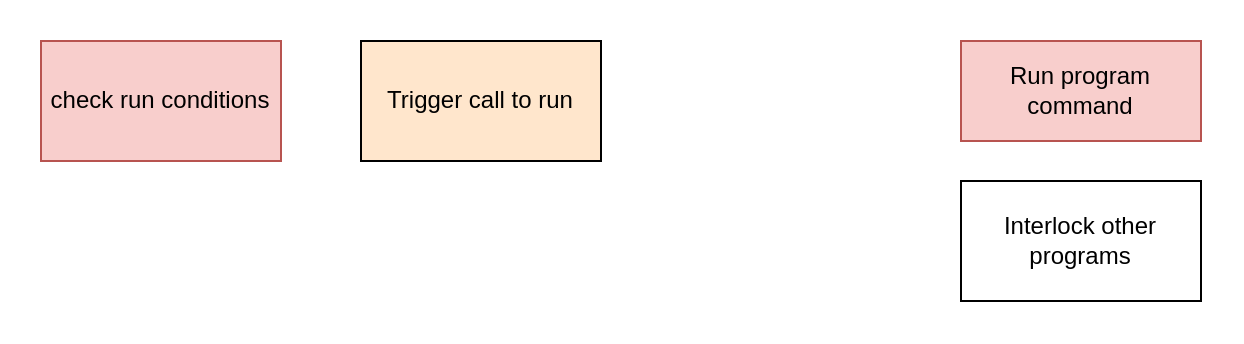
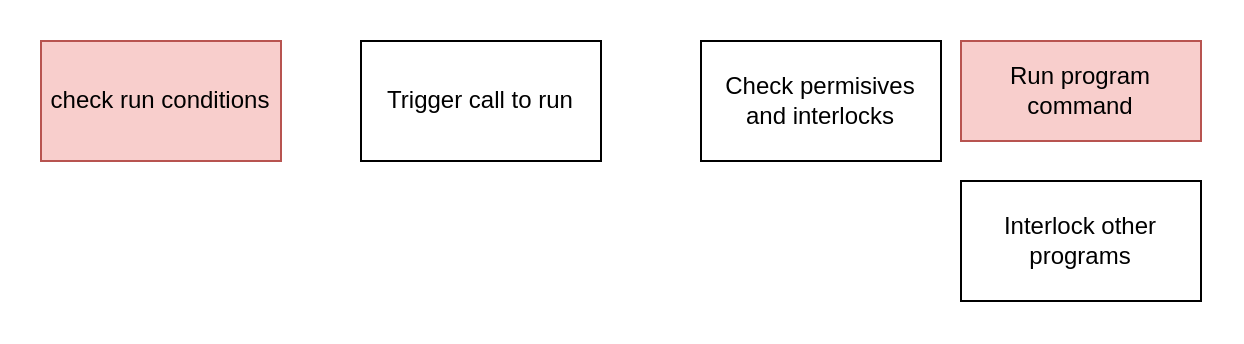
- <mxCell id="5" value="Trigger call to run&lt;br&gt;" style="rounded=0;whiteSpace=wrap;html=1;fillColor=#ffe6cc;" vertex="1" parent="1"><mxGeometry x="180" y="20" width="120" height="60" as="geometry" /></mxCell>
+ <mxCell id="5" value="Trigger call to run&lt;br&gt;" style="rounded=0;whiteSpace=wrap;html=1;" vertex="1" parent="1"><mxGeometry x="180" y="20" width="120" height="60" as="geometry" /></mxCell>
+ <mxCell id="3" value="Check permisives and interlocks&lt;br&gt;" style="rounded=0;whiteSpace=wrap;html=1;" vertex="1" parent="1"><mxGeometry x="350" y="20" width="120" height="60" as="geometry" /></mxCell>
